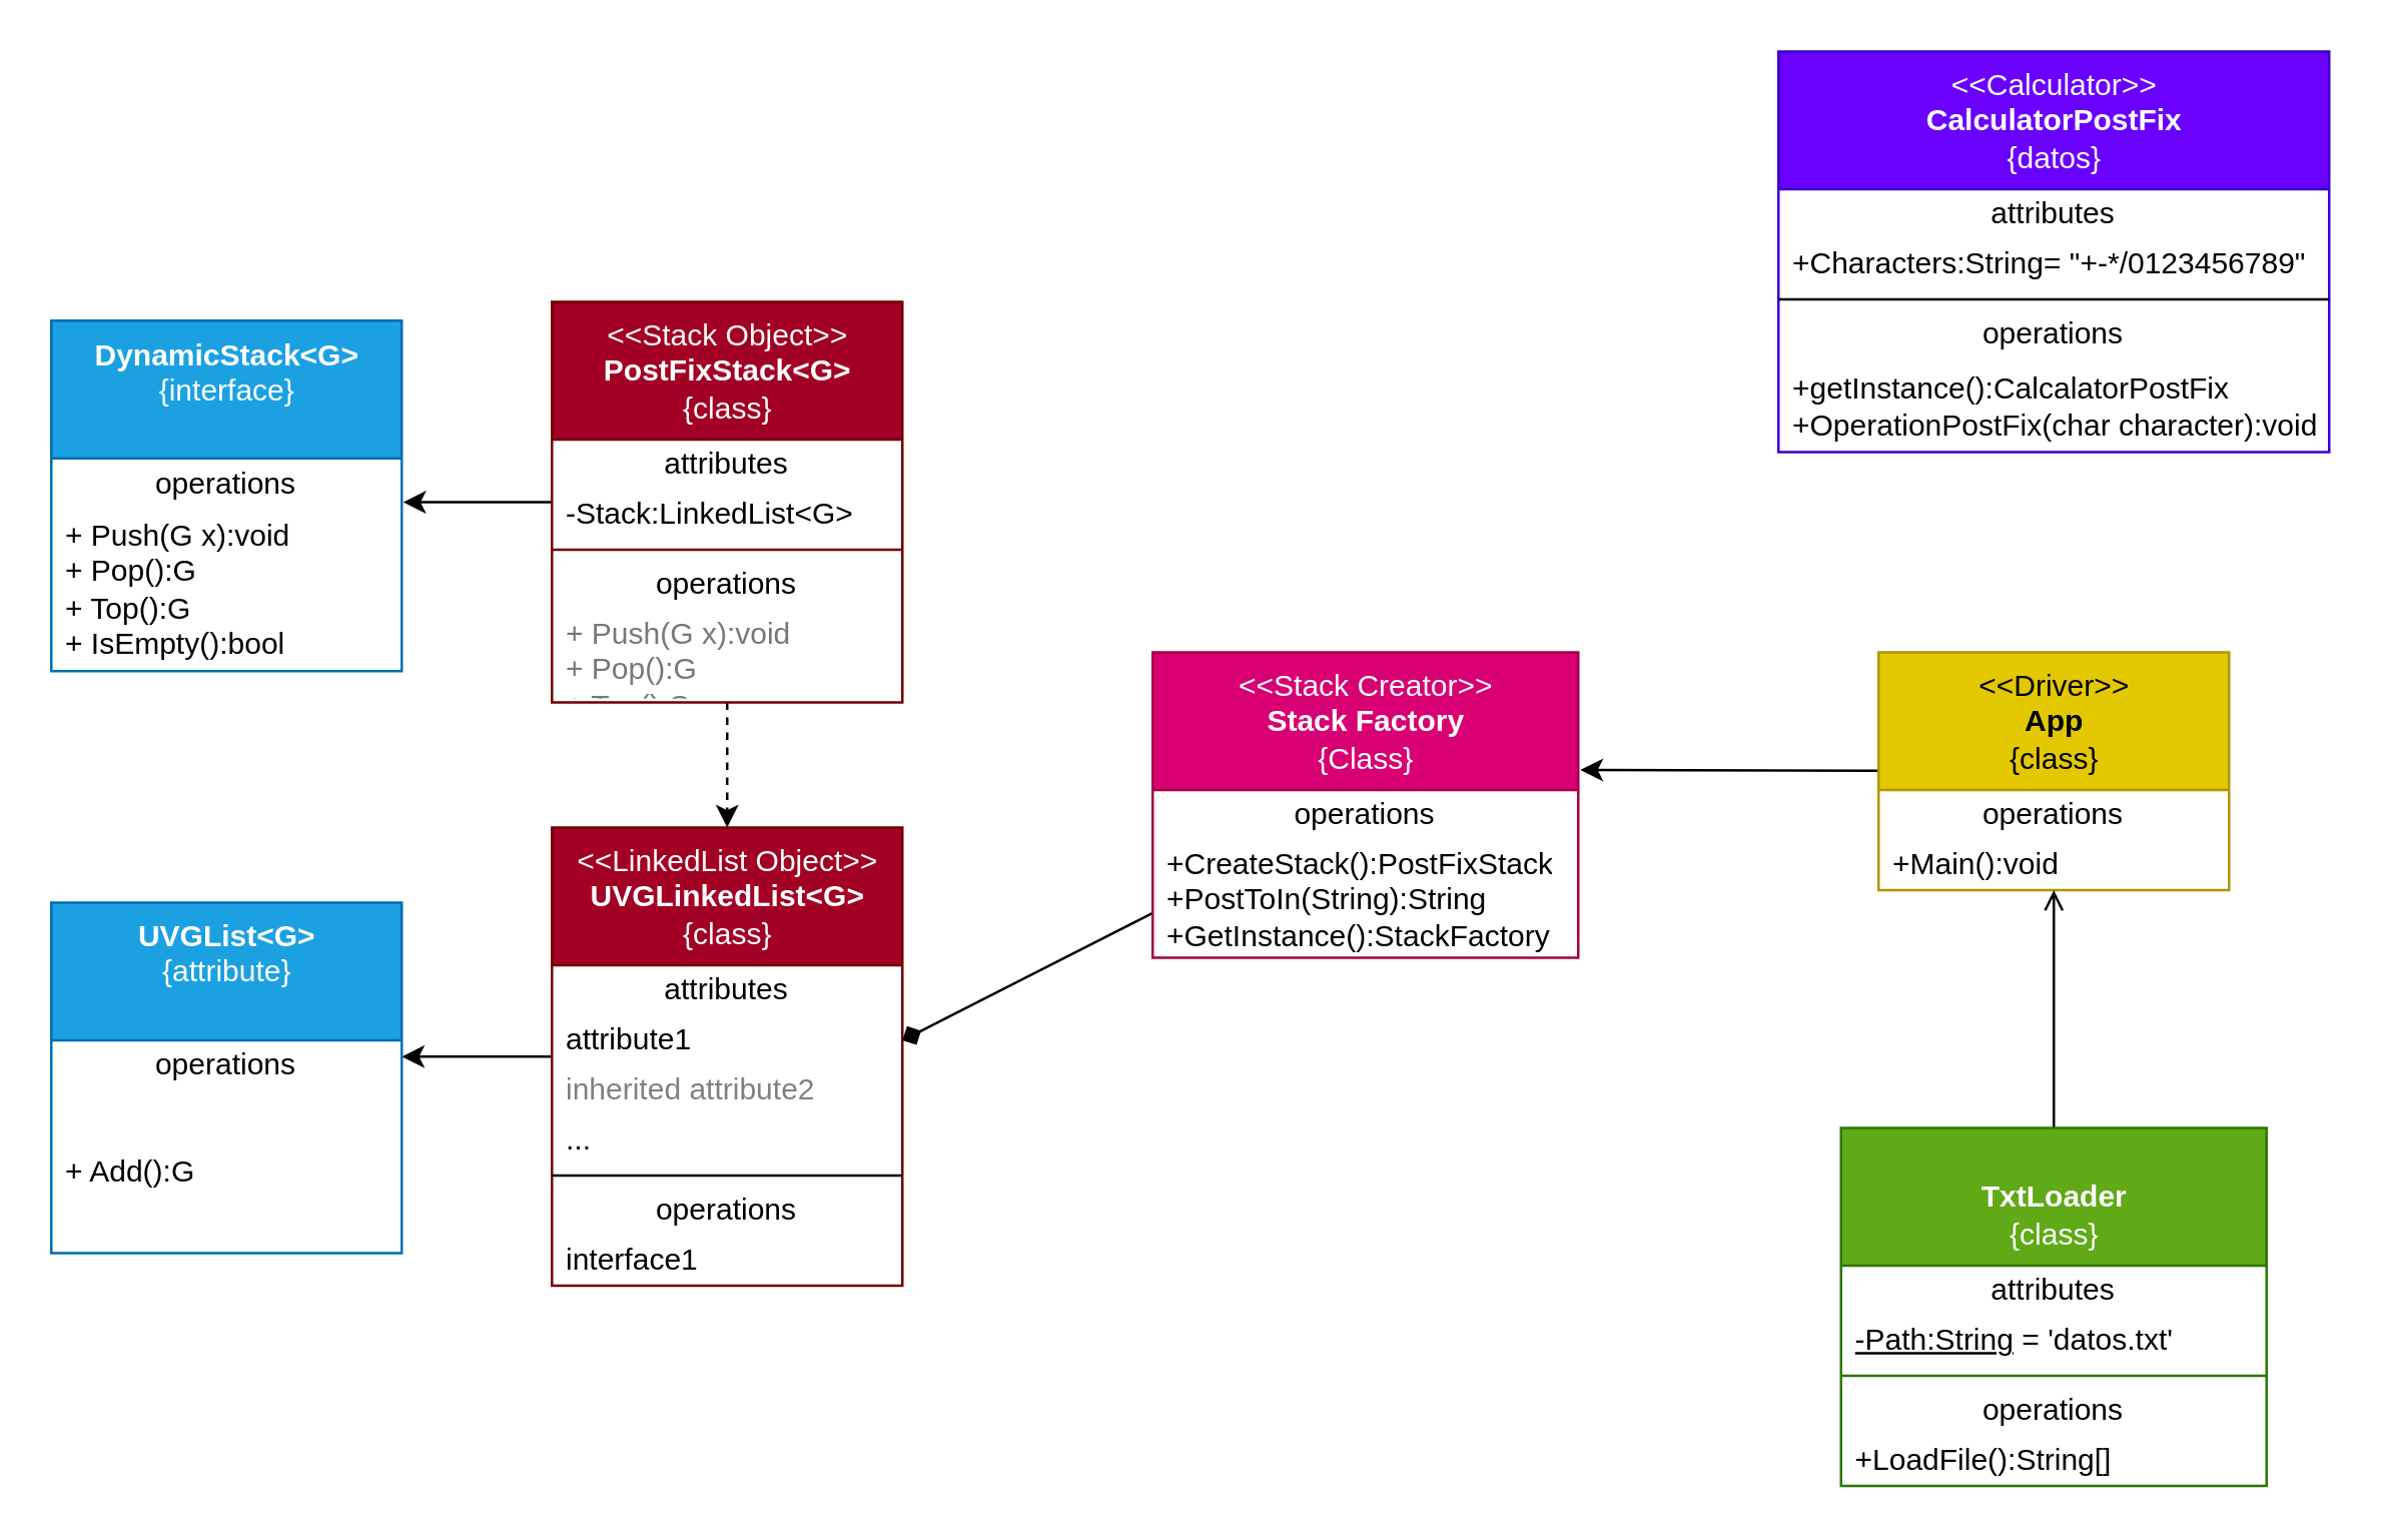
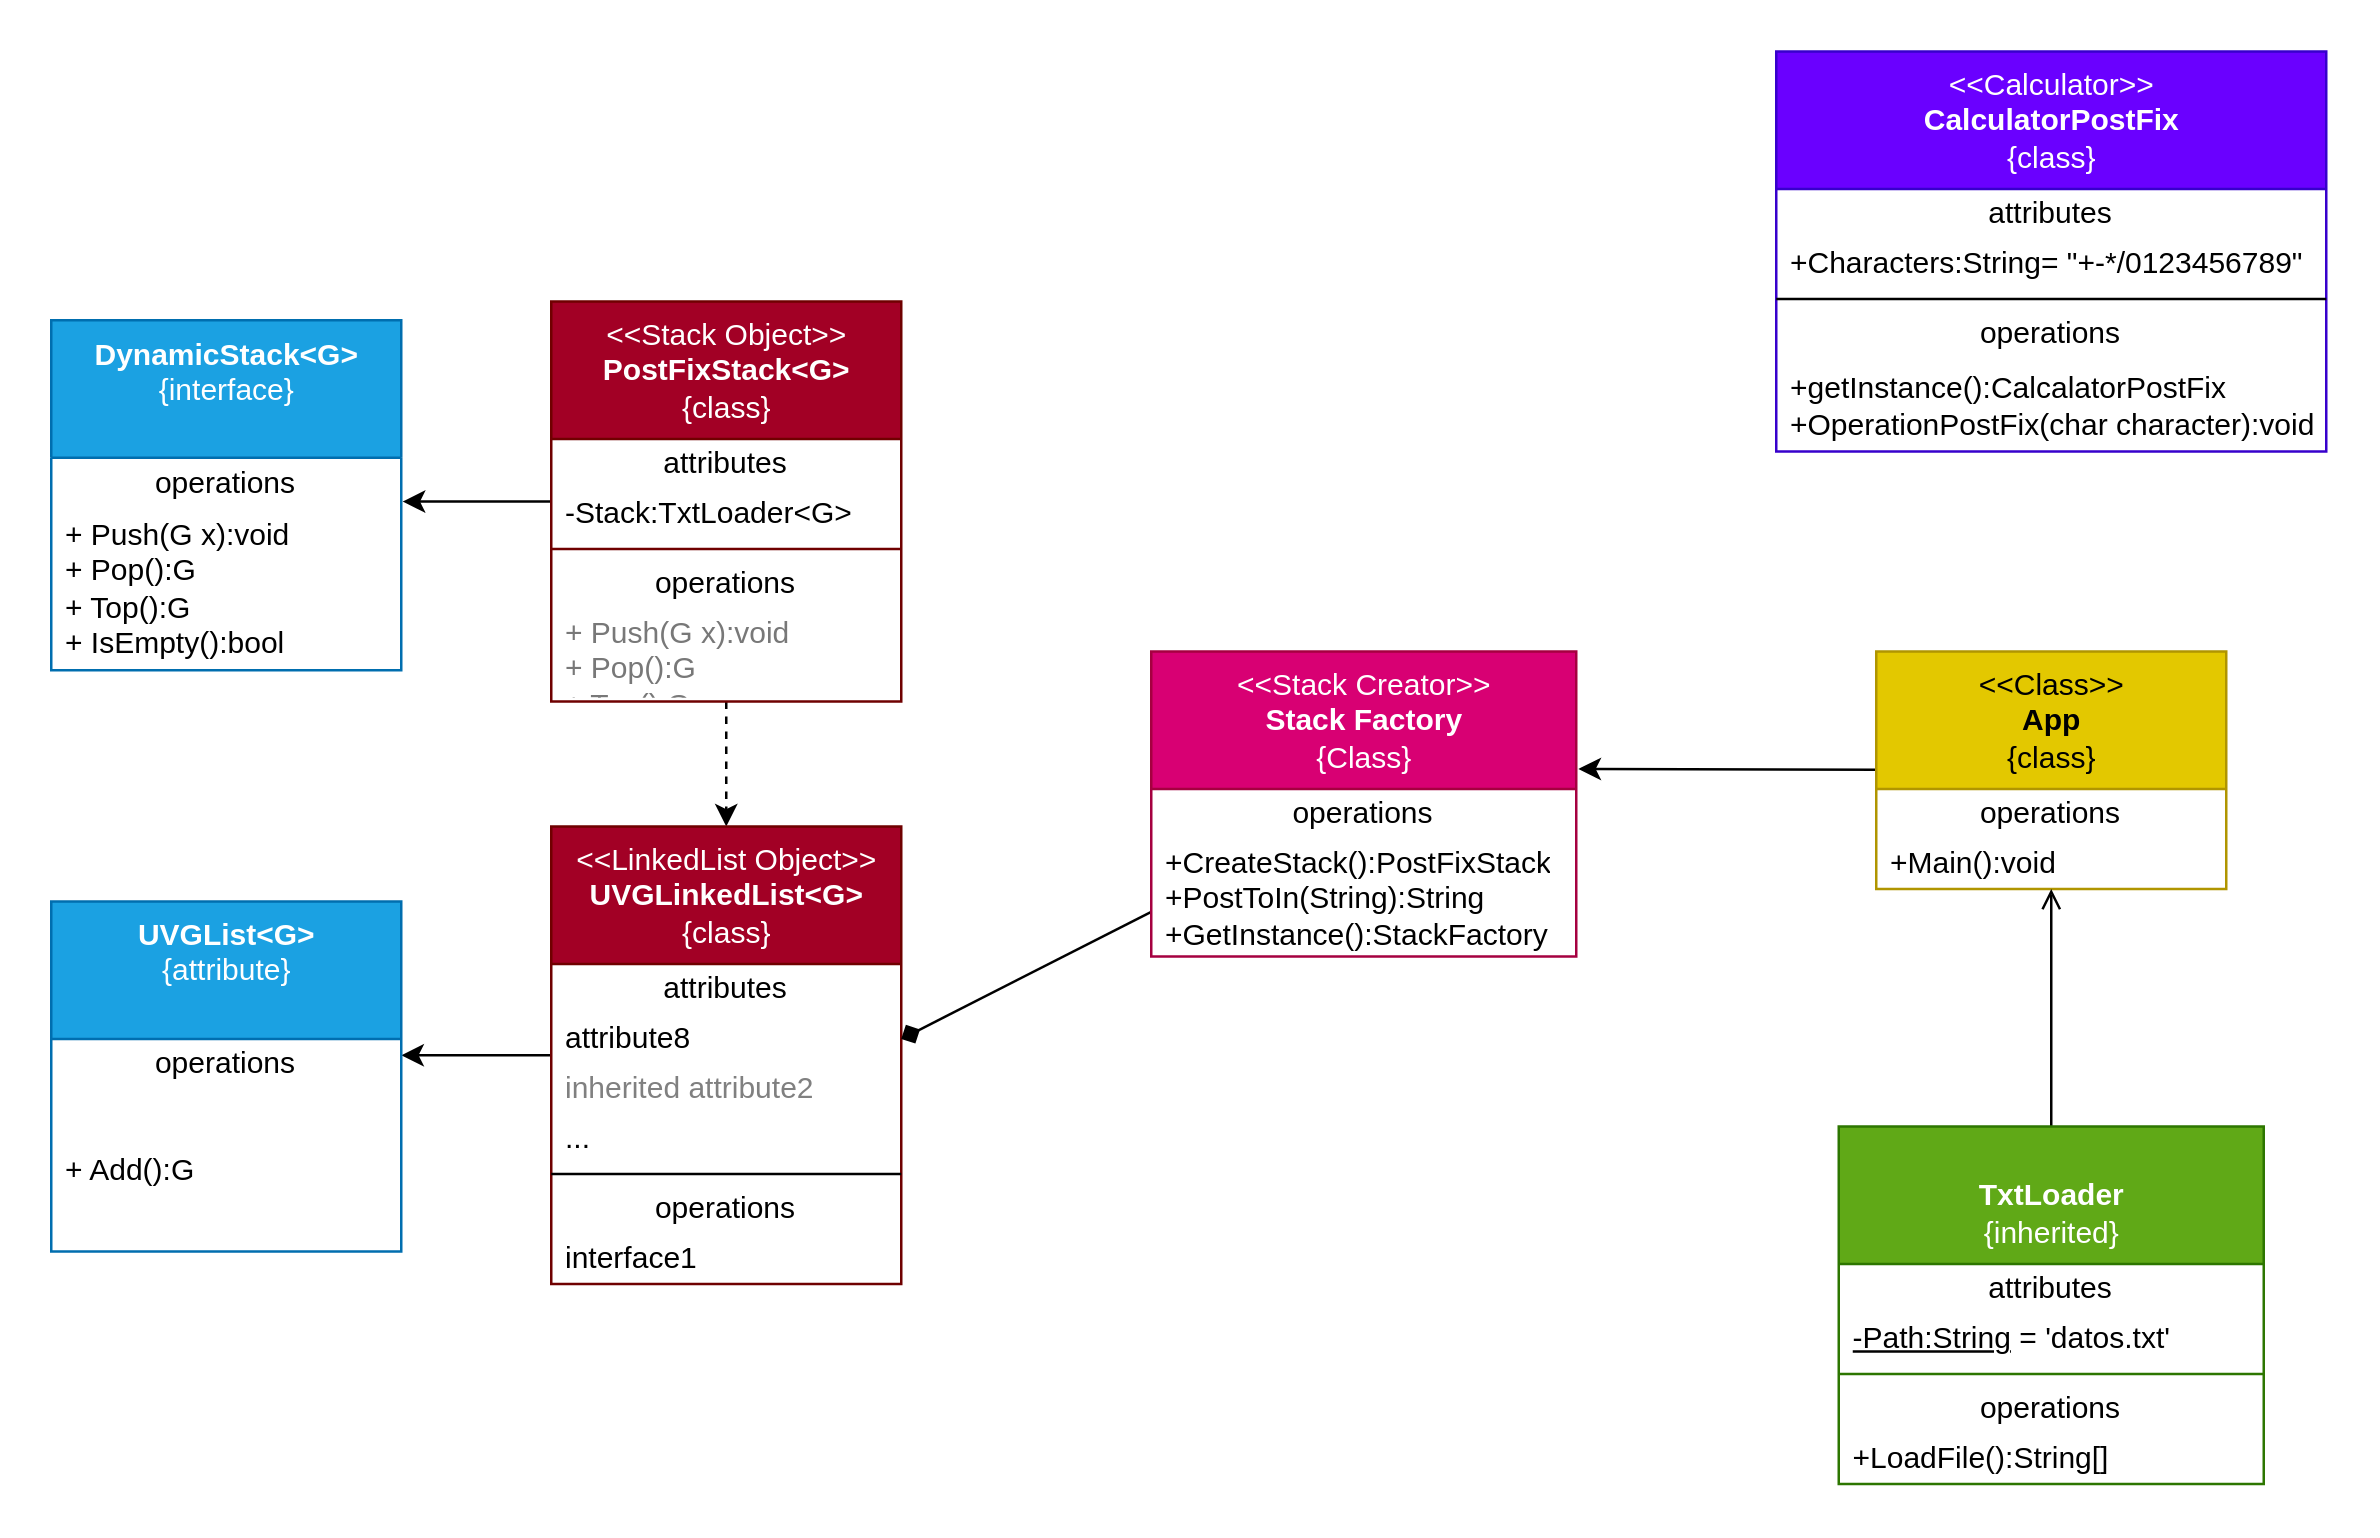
- <mxCell id="29" value="&amp;lt;&amp;lt;Calculator&amp;gt;&amp;gt;&lt;br&gt;&lt;b&gt;CalculatorPostFix&lt;/b&gt;&lt;br&gt;{datos}" style="swimlane;fontStyle=0;align=center;verticalAlign=top;childLayout=stackLayout;horizontal=1;startSize=55;horizontalStack=0;resizeParent=1;resizeParentMax=0;resizeLast=0;collapsible=0;marginBottom=0;html=1;fillColor=#6a00ff;fontColor=#ffffff;strokeColor=#3700CC;" parent="1" vertex="1"><mxGeometry x="710" width="220" height="160" as="geometry" y="20" /></mxCell>
+ <mxCell id="29" value="&amp;lt;&amp;lt;Calculator&amp;gt;&amp;gt;&lt;br&gt;&lt;b&gt;CalculatorPostFix&lt;/b&gt;&lt;br&gt;{class}" style="swimlane;fontStyle=0;align=center;verticalAlign=top;childLayout=stackLayout;horizontal=1;startSize=55;horizontalStack=0;resizeParent=1;resizeParentMax=0;resizeLast=0;collapsible=0;marginBottom=0;html=1;fillColor=#6a00ff;fontColor=#ffffff;strokeColor=#3700CC;" parent="1" vertex="1"><mxGeometry x="710" width="220" height="160" as="geometry" y="20" /></mxCell>
- <mxCell id="9" value="-Stack:LinkedList&amp;lt;G&amp;gt;" style="text;html=1;strokeColor=none;fillColor=none;align=left;verticalAlign=middle;spacingLeft=4;spacingRight=4;overflow=hidden;rotatable=0;points=[[0,0.5],[1,0.5]];portConstraint=eastwest;" parent="7" vertex="1"><mxGeometry y="75" width="140" height="20" as="geometry" /></mxCell>
+ <mxCell id="9" value="-Stack:TxtLoader&amp;lt;G&amp;gt;" style="text;html=1;strokeColor=none;fillColor=none;align=left;verticalAlign=middle;spacingLeft=4;spacingRight=4;overflow=hidden;rotatable=0;points=[[0,0.5],[1,0.5]];portConstraint=eastwest;" parent="7" vertex="1"><mxGeometry y="75" width="140" height="20" as="geometry" /></mxCell>
- <mxCell id="14" value="&amp;lt;&amp;lt;Driver&amp;gt;&amp;gt;&lt;br&gt;&lt;b&gt;App&lt;br&gt;&lt;/b&gt;{class}" style="swimlane;fontStyle=0;align=center;verticalAlign=top;childLayout=stackLayout;horizontal=1;startSize=55;horizontalStack=0;resizeParent=1;resizeParentMax=0;resizeLast=0;collapsible=0;marginBottom=0;html=1;fillColor=#e3c800;fontColor=#000000;strokeColor=#B09500;" parent="1" vertex="1"><mxGeometry x="750" y="260" width="140" height="95" as="geometry" /></mxCell>
+ <mxCell id="14" value="&amp;lt;&amp;lt;Class&amp;gt;&amp;gt;&lt;br&gt;&lt;b&gt;App&lt;br&gt;&lt;/b&gt;{class}" style="swimlane;fontStyle=0;align=center;verticalAlign=top;childLayout=stackLayout;horizontal=1;startSize=55;horizontalStack=0;resizeParent=1;resizeParentMax=0;resizeLast=0;collapsible=0;marginBottom=0;html=1;fillColor=#e3c800;fontColor=#000000;strokeColor=#B09500;" parent="1" vertex="1"><mxGeometry x="750" y="260" width="140" height="95" as="geometry" /></mxCell>
- <mxCell id="20" value="attribute1" style="text;html=1;strokeColor=none;fillColor=none;align=left;verticalAlign=middle;spacingLeft=4;spacingRight=4;overflow=hidden;rotatable=0;points=[[0,0.5],[1,0.5]];portConstraint=eastwest;" parent="18" vertex="1"><mxGeometry y="75" width="140" height="20" as="geometry" /></mxCell>
+ <mxCell id="20" value="attribute8" style="text;html=1;strokeColor=none;fillColor=none;align=left;verticalAlign=middle;spacingLeft=4;spacingRight=4;overflow=hidden;rotatable=0;points=[[0,0.5],[1,0.5]];portConstraint=eastwest;" parent="18" vertex="1"><mxGeometry y="75" width="140" height="20" as="geometry" /></mxCell>
- <mxCell id="36" value="&lt;br&gt;&lt;b&gt;TxtLoader&lt;/b&gt;&lt;br&gt;{class}" style="swimlane;fontStyle=0;align=center;verticalAlign=top;childLayout=stackLayout;horizontal=1;startSize=55;horizontalStack=0;resizeParent=1;resizeParentMax=0;resizeLast=0;collapsible=0;marginBottom=0;html=1;fillColor=#60a917;fontColor=#ffffff;strokeColor=#2D7600;" parent="1" vertex="1"><mxGeometry x="735" y="450" width="170" height="143" as="geometry" /></mxCell>
+ <mxCell id="36" value="&lt;br&gt;&lt;b&gt;TxtLoader&lt;/b&gt;&lt;br&gt;{inherited}" style="swimlane;fontStyle=0;align=center;verticalAlign=top;childLayout=stackLayout;horizontal=1;startSize=55;horizontalStack=0;resizeParent=1;resizeParentMax=0;resizeLast=0;collapsible=0;marginBottom=0;html=1;fillColor=#60a917;fontColor=#ffffff;strokeColor=#2D7600;" parent="1" vertex="1"><mxGeometry x="735" y="450" width="170" height="143" as="geometry" /></mxCell>
